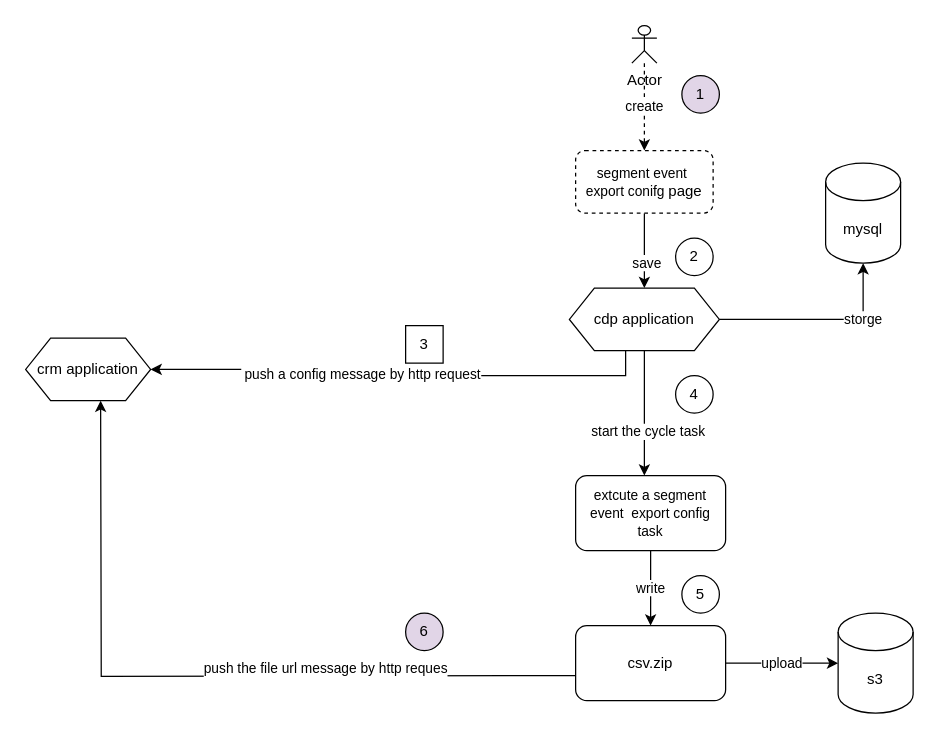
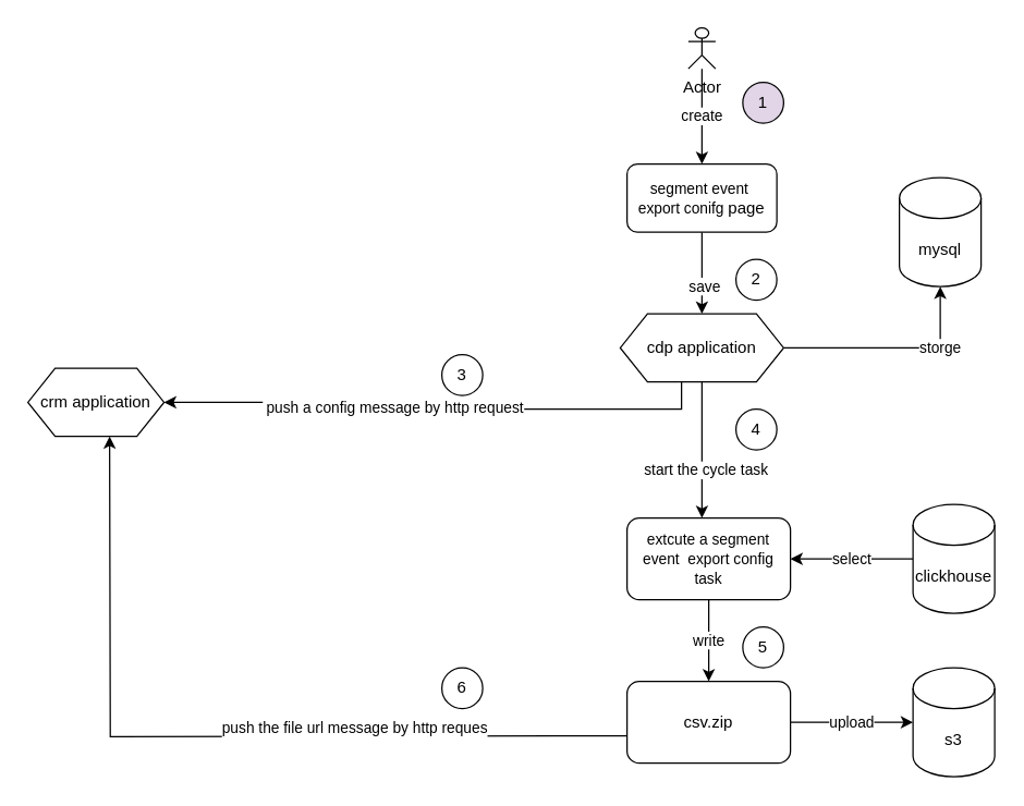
- <mxCell id="29" value="create" style="edgeStyle=orthogonalEdgeStyle;rounded=0;orthogonalLoop=1;jettySize=auto;html=1;entryX=0.5;entryY=0;entryDx=0;entryDy=0;dashed=1;" edge="1" parent="1" source="30" target="4"><mxGeometry relative="1" as="geometry" /></mxCell>
+ <mxCell id="29" value="create" style="edgeStyle=orthogonalEdgeStyle;rounded=0;orthogonalLoop=1;jettySize=auto;html=1;entryX=0.5;entryY=0;entryDx=0;entryDy=0;" edge="1" parent="1" source="30" target="4"><mxGeometry relative="1" as="geometry" /></mxCell>
- <mxCell id="4" value="&lt;span style=&quot;font-size: 11px ; background-color: rgb(255 , 255 , 255)&quot;&gt;segment event&amp;nbsp; export conifg&amp;nbsp;&lt;/span&gt;page" style="rounded=1;whiteSpace=wrap;html=1;dashed=1;" vertex="1" parent="1"><mxGeometry x="460" y="120" width="110" height="50" as="geometry" /></mxCell>
+ <mxCell id="4" value="&lt;span style=&quot;font-size: 11px ; background-color: rgb(255 , 255 , 255)&quot;&gt;segment event&amp;nbsp; export conifg&amp;nbsp;&lt;/span&gt;page" style="rounded=1;whiteSpace=wrap;html=1;" vertex="1" parent="1"><mxGeometry x="460" y="120" width="110" height="50" as="geometry" /></mxCell>
- <mxCell id="25" value="3" style="whiteSpace=wrap;html=1;rounded=0;" vertex="1" parent="1"><mxGeometry x="324" y="260" width="30" height="30" as="geometry" /></mxCell>
+ <mxCell id="25" value="3" style="ellipse;whiteSpace=wrap;html=1;" vertex="1" parent="1"><mxGeometry x="324" y="260" width="30" height="30" as="geometry" /></mxCell>
+ <mxCell id="19" value="select" style="edgeStyle=orthogonalEdgeStyle;rounded=0;orthogonalLoop=1;jettySize=auto;html=1;exitX=0;exitY=0.5;exitDx=0;exitDy=0;exitPerimeter=0;entryX=1;entryY=0.5;entryDx=0;entryDy=0;" edge="1" parent="1" source="20" target="15"><mxGeometry relative="1" as="geometry" /></mxCell>
+ <mxCell id="20" value="clickhouse" style="shape=cylinder3;whiteSpace=wrap;html=1;boundedLbl=1;backgroundOutline=1;size=15;" vertex="1" parent="1"><mxGeometry x="670" y="370" width="60" height="80" as="geometry" /></mxCell>
- <mxCell id="28" value="6" style="ellipse;whiteSpace=wrap;html=1;fillColor=#e1d5e7;" vertex="1" parent="1"><mxGeometry x="324" y="490" width="30" height="30" as="geometry" /></mxCell>
+ <mxCell id="28" value="6" style="ellipse;whiteSpace=wrap;html=1;" vertex="1" parent="1"><mxGeometry x="324" y="490" width="30" height="30" as="geometry" /></mxCell>
